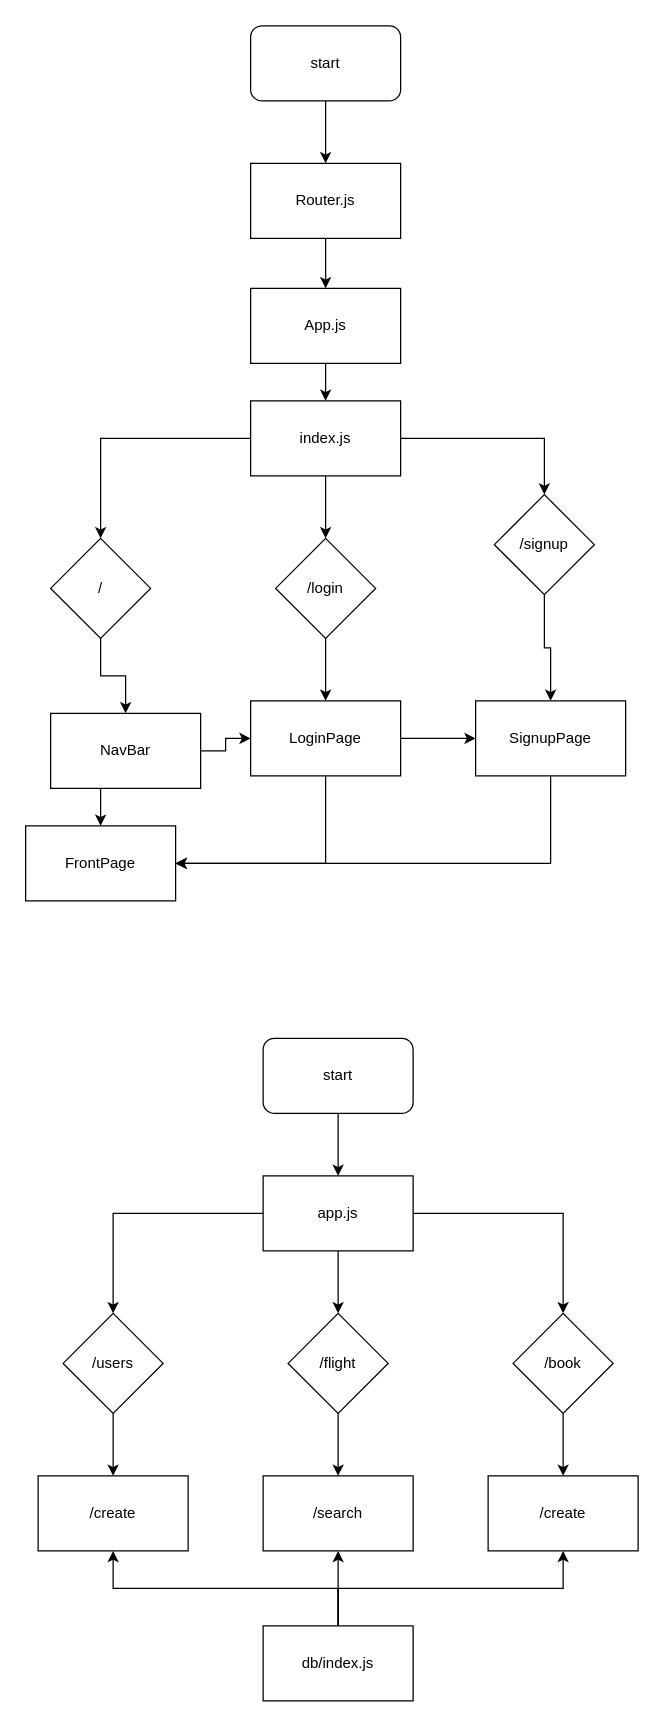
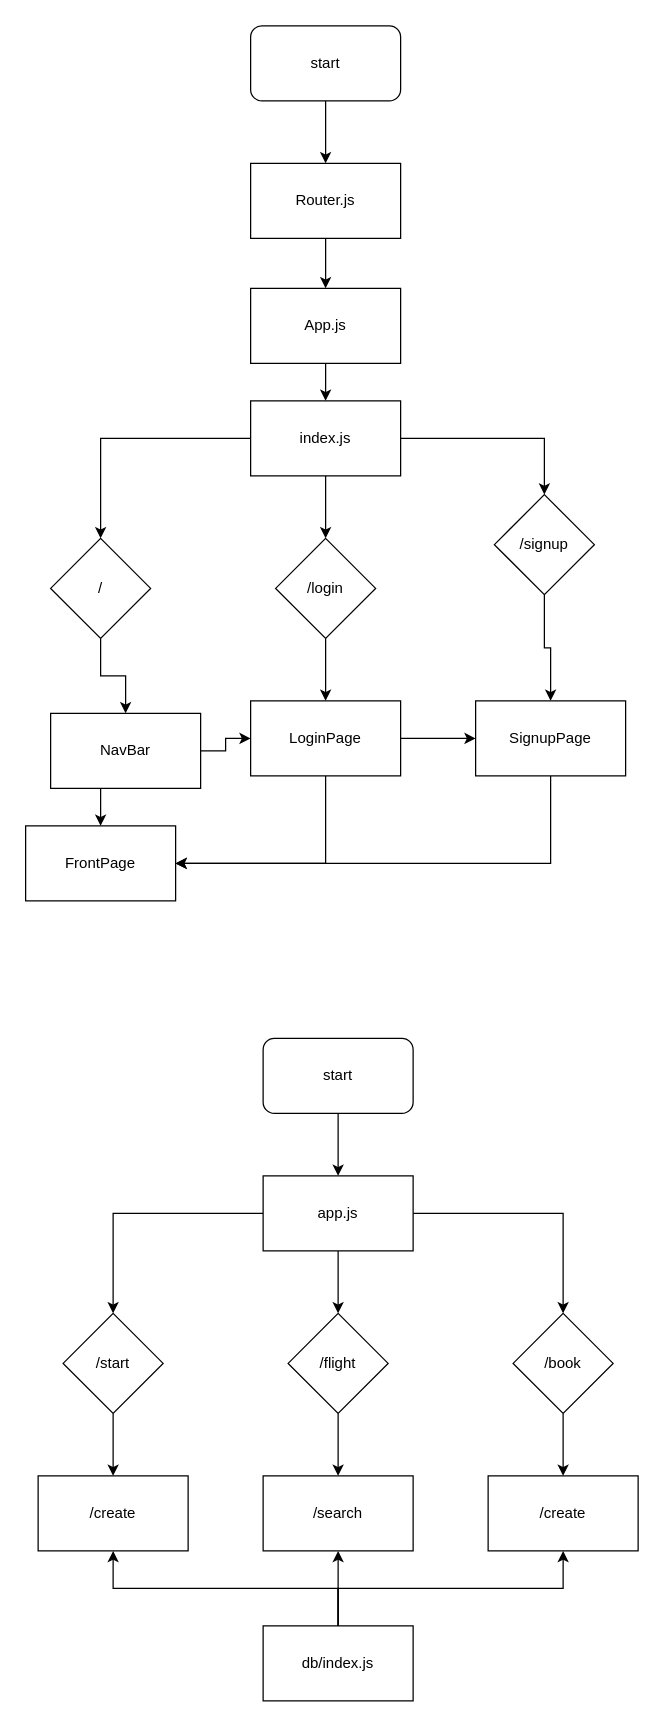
- <mxCell id="35" value="/users" style="rhombus;whiteSpace=wrap;html=1;" vertex="1" parent="1"><mxGeometry x="50" y="1050" width="80" height="80" as="geometry" /></mxCell>
+ <mxCell id="35" value="/start" style="rhombus;whiteSpace=wrap;html=1;" vertex="1" parent="1"><mxGeometry x="50" y="1050" width="80" height="80" as="geometry" /></mxCell>
